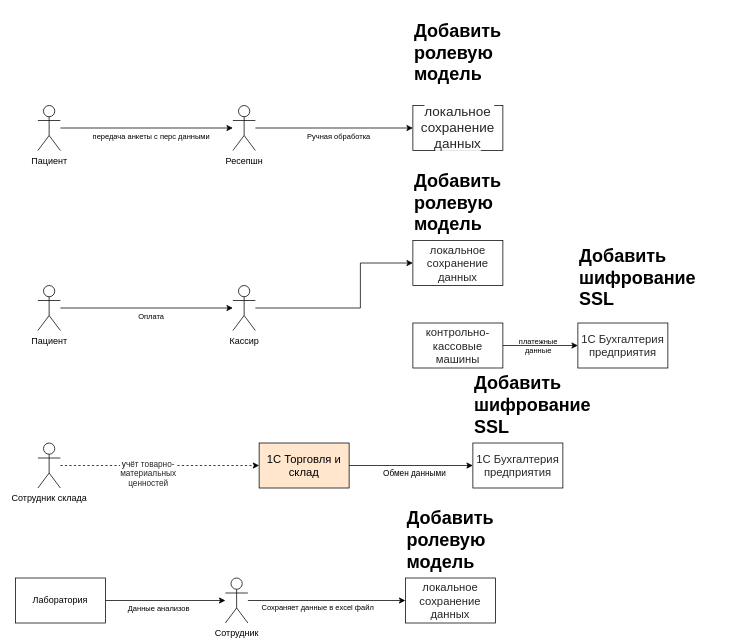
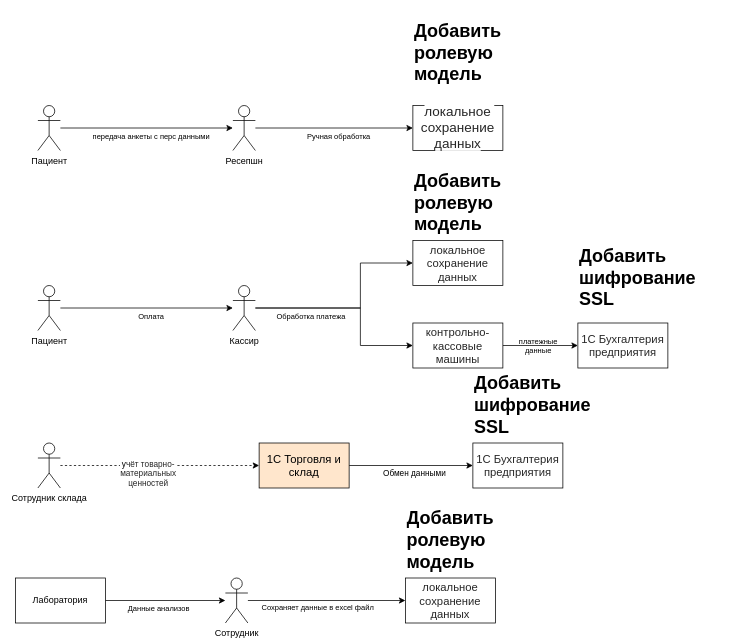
+ <mxCell id="13" style="edgeStyle=orthogonalEdgeStyle;rounded=0;orthogonalLoop=1;jettySize=auto;html=1;entryX=0;entryY=0.5;entryDx=0;entryDy=0;" parent="1" source="15" target="19" edge="1"><mxGeometry relative="1" as="geometry"><Array as="points"><mxPoint x="480" y="410" /><mxPoint x="480" y="460" /></Array></mxGeometry></mxCell>
+ <mxCell id="14" value="Обработка платежа" style="edgeLabel;html=1;align=center;verticalAlign=middle;resizable=0;points=[];fontSize=10;" parent="13" vertex="1" connectable="0"><mxGeometry x="0.435" relative="1" as="geometry"><mxPoint x="-67" y="-37" as="offset" /></mxGeometry></mxCell>
